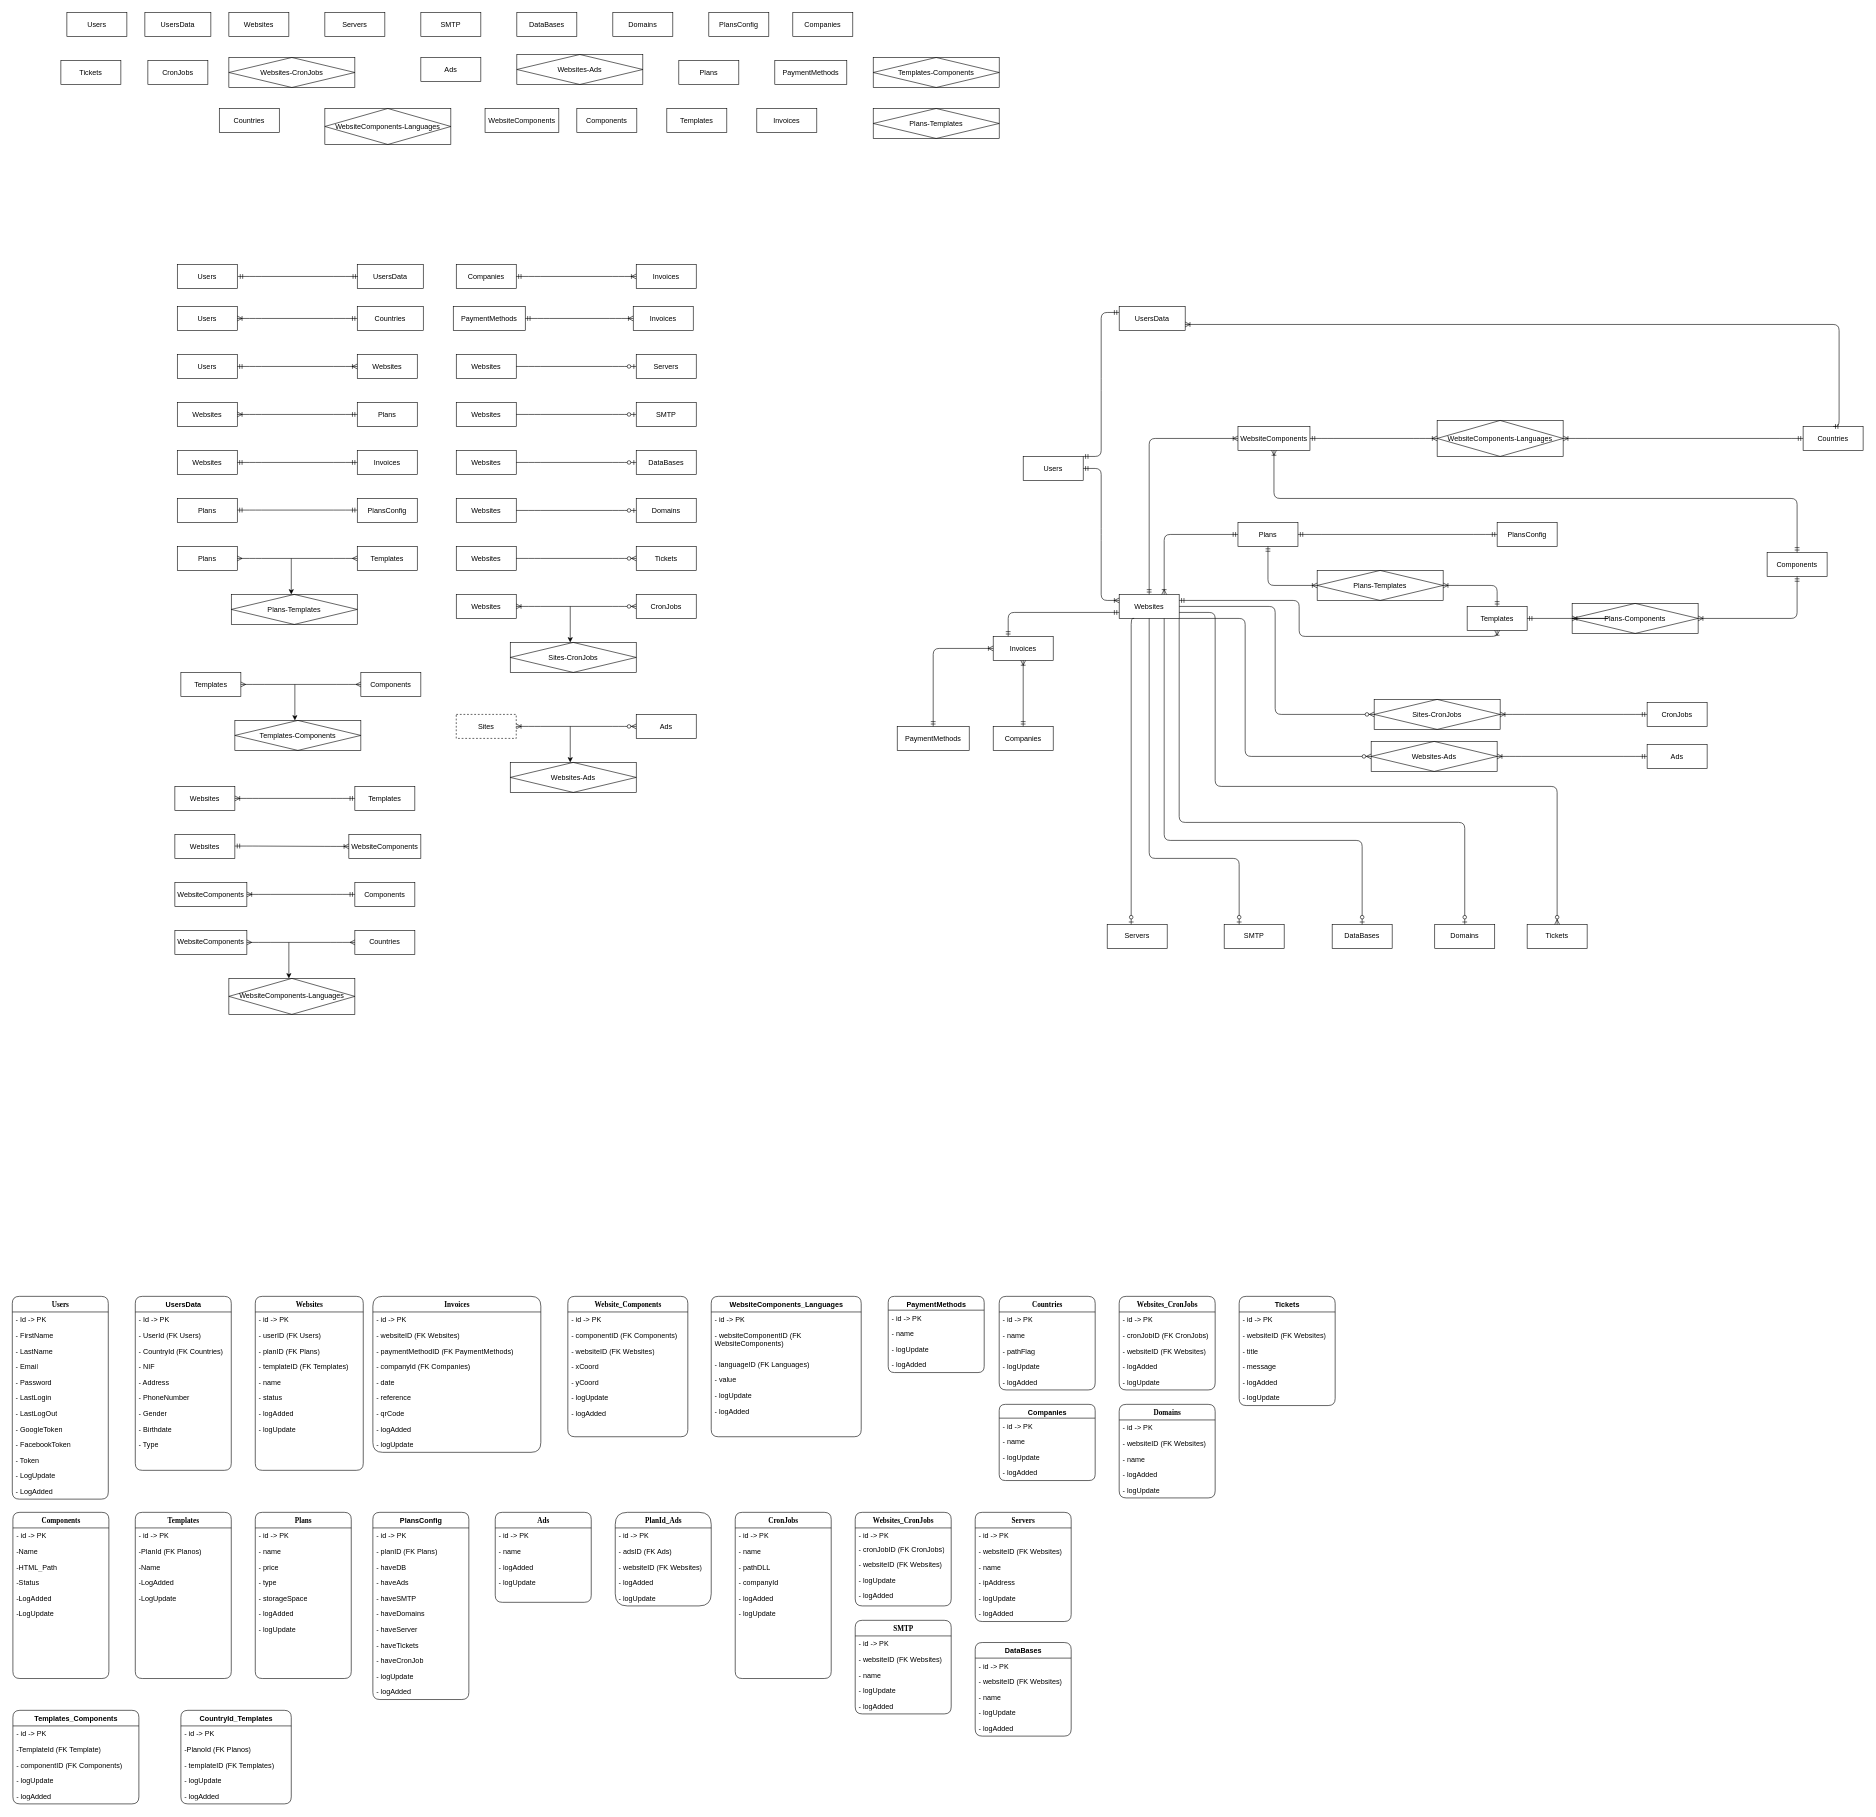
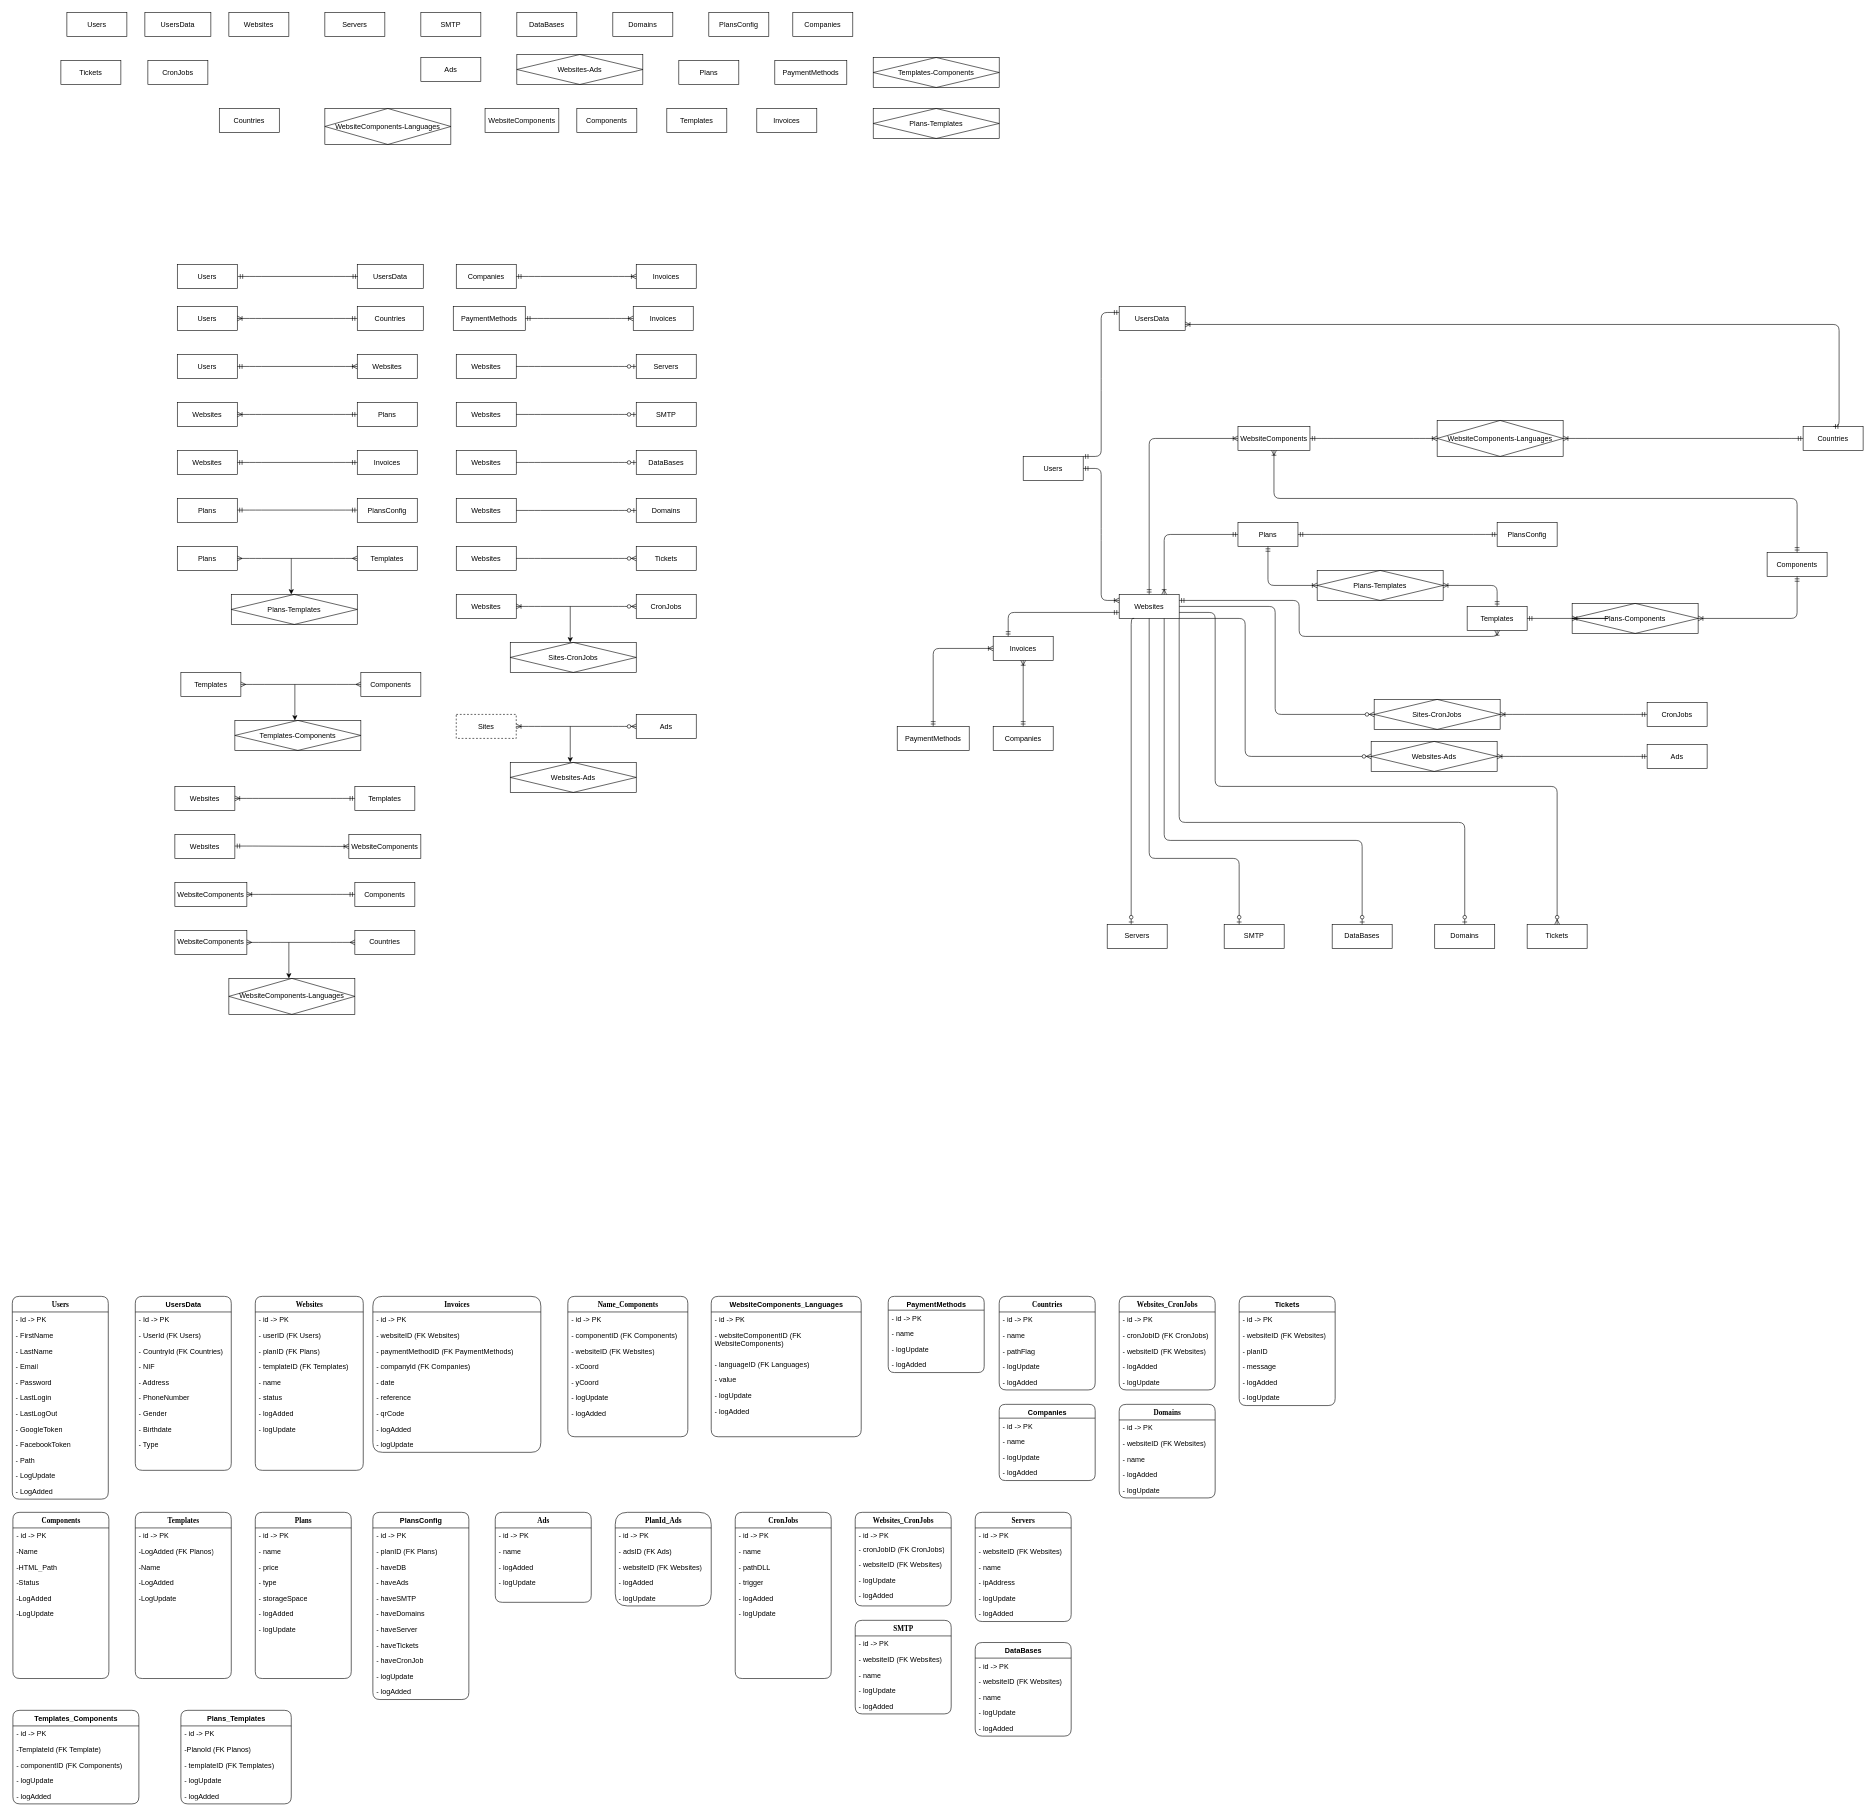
- <mxCell id="53" value="Websites-CronJobs" style="shape=associativeEntity;whiteSpace=wrap;html=1;align=center;direction=west;" parent="1" vertex="1"><mxGeometry x="381" y="95" width="210" height="50" as="geometry" /></mxCell>
- <mxCell id="104" value="Website_Components" style="swimlane;html=1;fontStyle=1;align=center;verticalAlign=top;childLayout=stackLayout;horizontal=1;startSize=26;horizontalStack=0;resizeParent=1;resizeLast=0;collapsible=1;marginBottom=0;swimlaneFillColor=#ffffff;rounded=1;shadow=0;comic=0;labelBackgroundColor=none;strokeWidth=1;fillColor=none;fontFamily=Verdana;fontSize=12" parent="1" vertex="1"><mxGeometry x="946" y="2160" width="200" height="234" as="geometry" /></mxCell>
+ <mxCell id="104" value="Name_Components" style="swimlane;html=1;fontStyle=1;align=center;verticalAlign=top;childLayout=stackLayout;horizontal=1;startSize=26;horizontalStack=0;resizeParent=1;resizeLast=0;collapsible=1;marginBottom=0;swimlaneFillColor=#ffffff;rounded=1;shadow=0;comic=0;labelBackgroundColor=none;strokeWidth=1;fillColor=none;fontFamily=Verdana;fontSize=12" parent="1" vertex="1"><mxGeometry x="946" y="2160" width="200" height="234" as="geometry" /></mxCell>
- <mxCell id="294" value="- title" style="text;html=1;strokeColor=none;fillColor=none;align=left;verticalAlign=top;spacingLeft=4;spacingRight=4;whiteSpace=wrap;overflow=hidden;rotatable=0;points=[[0,0.5],[1,0.5]];portConstraint=eastwest;rounded=1;" parent="291" vertex="1"><mxGeometry y="78" width="160" height="26" as="geometry" /></mxCell>
+ <mxCell id="294" value="- planID" style="text;html=1;strokeColor=none;fillColor=none;align=left;verticalAlign=top;spacingLeft=4;spacingRight=4;whiteSpace=wrap;overflow=hidden;rotatable=0;points=[[0,0.5],[1,0.5]];portConstraint=eastwest;rounded=1;" parent="291" vertex="1"><mxGeometry y="78" width="160" height="26" as="geometry" /></mxCell>
- <mxCell id="76" value="- Token" style="text;html=1;strokeColor=none;fillColor=none;align=left;verticalAlign=top;spacingLeft=4;spacingRight=4;whiteSpace=wrap;overflow=hidden;rotatable=0;points=[[0,0.5],[1,0.5]];portConstraint=eastwest;rounded=1;" parent="66" vertex="1"><mxGeometry y="260" width="160" height="26" as="geometry" /></mxCell>
+ <mxCell id="76" value="- Path" style="text;html=1;strokeColor=none;fillColor=none;align=left;verticalAlign=top;spacingLeft=4;spacingRight=4;whiteSpace=wrap;overflow=hidden;rotatable=0;points=[[0,0.5],[1,0.5]];portConstraint=eastwest;rounded=1;" parent="66" vertex="1"><mxGeometry y="260" width="160" height="26" as="geometry" /></mxCell>
- <mxCell id="121" value="-PlanId (FK Planos)" style="text;html=1;strokeColor=none;fillColor=none;align=left;verticalAlign=top;spacingLeft=4;spacingRight=4;whiteSpace=wrap;overflow=hidden;rotatable=0;points=[[0,0.5],[1,0.5]];portConstraint=eastwest;rounded=1;" parent="119" vertex="1"><mxGeometry y="52" width="160" height="26" as="geometry" /></mxCell>
+ <mxCell id="121" value="-LogAdded (FK Planos)" style="text;html=1;strokeColor=none;fillColor=none;align=left;verticalAlign=top;spacingLeft=4;spacingRight=4;whiteSpace=wrap;overflow=hidden;rotatable=0;points=[[0,0.5],[1,0.5]];portConstraint=eastwest;rounded=1;" parent="119" vertex="1"><mxGeometry y="52" width="160" height="26" as="geometry" /></mxCell>
- <mxCell id="160" value="- companyId" style="text;html=1;strokeColor=none;fillColor=none;align=left;verticalAlign=top;spacingLeft=4;spacingRight=4;whiteSpace=wrap;overflow=hidden;rotatable=0;points=[[0,0.5],[1,0.5]];portConstraint=eastwest;rounded=1;" parent="156" vertex="1"><mxGeometry y="104" width="160" height="26" as="geometry" /></mxCell>
+ <mxCell id="160" value="- trigger" style="text;html=1;strokeColor=none;fillColor=none;align=left;verticalAlign=top;spacingLeft=4;spacingRight=4;whiteSpace=wrap;overflow=hidden;rotatable=0;points=[[0,0.5],[1,0.5]];portConstraint=eastwest;rounded=1;" parent="156" vertex="1"><mxGeometry y="104" width="160" height="26" as="geometry" /></mxCell>
- <mxCell id="310" value="&lt;span style=&quot;font-family: &amp;#34;helvetica&amp;#34;&quot;&gt;CountryId_Templates&lt;/span&gt;" style="swimlane;html=1;fontStyle=1;align=center;verticalAlign=top;childLayout=stackLayout;horizontal=1;startSize=26;horizontalStack=0;resizeParent=1;resizeLast=0;collapsible=1;marginBottom=0;swimlaneFillColor=#ffffff;rounded=1;shadow=0;comic=0;labelBackgroundColor=none;strokeWidth=1;fillColor=none;fontFamily=Verdana;fontSize=12" parent="1" vertex="1"><mxGeometry x="301" y="2850" width="184" height="156" as="geometry" /></mxCell>
+ <mxCell id="310" value="&lt;span style=&quot;font-family: &amp;#34;helvetica&amp;#34;&quot;&gt;Plans_Templates&lt;/span&gt;" style="swimlane;html=1;fontStyle=1;align=center;verticalAlign=top;childLayout=stackLayout;horizontal=1;startSize=26;horizontalStack=0;resizeParent=1;resizeLast=0;collapsible=1;marginBottom=0;swimlaneFillColor=#ffffff;rounded=1;shadow=0;comic=0;labelBackgroundColor=none;strokeWidth=1;fillColor=none;fontFamily=Verdana;fontSize=12" parent="1" vertex="1"><mxGeometry x="301" y="2850" width="184" height="156" as="geometry" /></mxCell>
